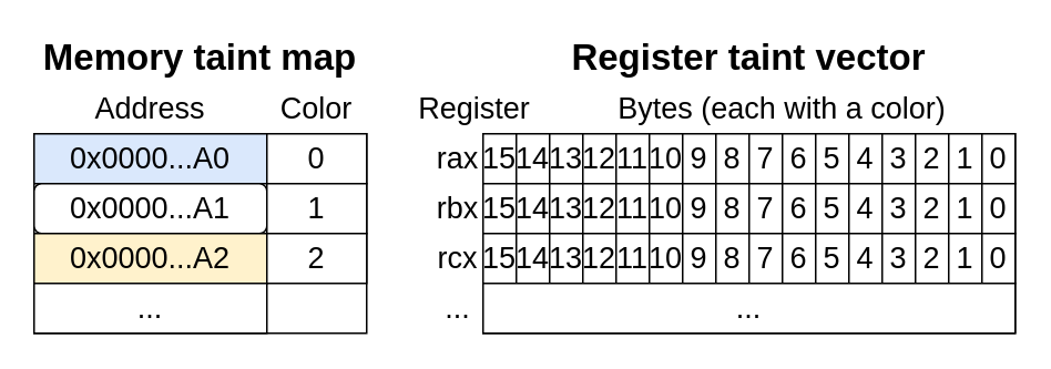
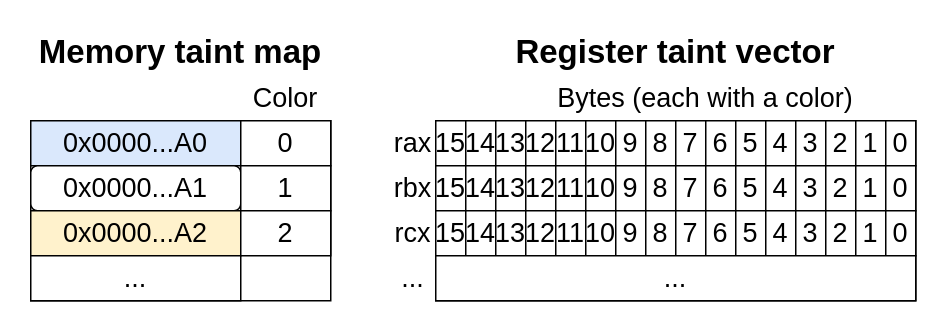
- <mxCell id="10" value="Address" style="text;html=1;strokeColor=none;fillColor=none;align=center;verticalAlign=middle;whiteSpace=wrap;rounded=0;fontSize=18;" vertex="1" parent="1"><mxGeometry x="20" y="50" width="140" height="30" as="geometry" /></mxCell>
- <mxCell id="67" value="Register" style="text;html=1;strokeColor=none;fillColor=none;align=center;verticalAlign=middle;whiteSpace=wrap;rounded=0;fontSize=18;" vertex="1" parent="1"><mxGeometry x="250" y="50" width="70" height="30" as="geometry" /></mxCell>
